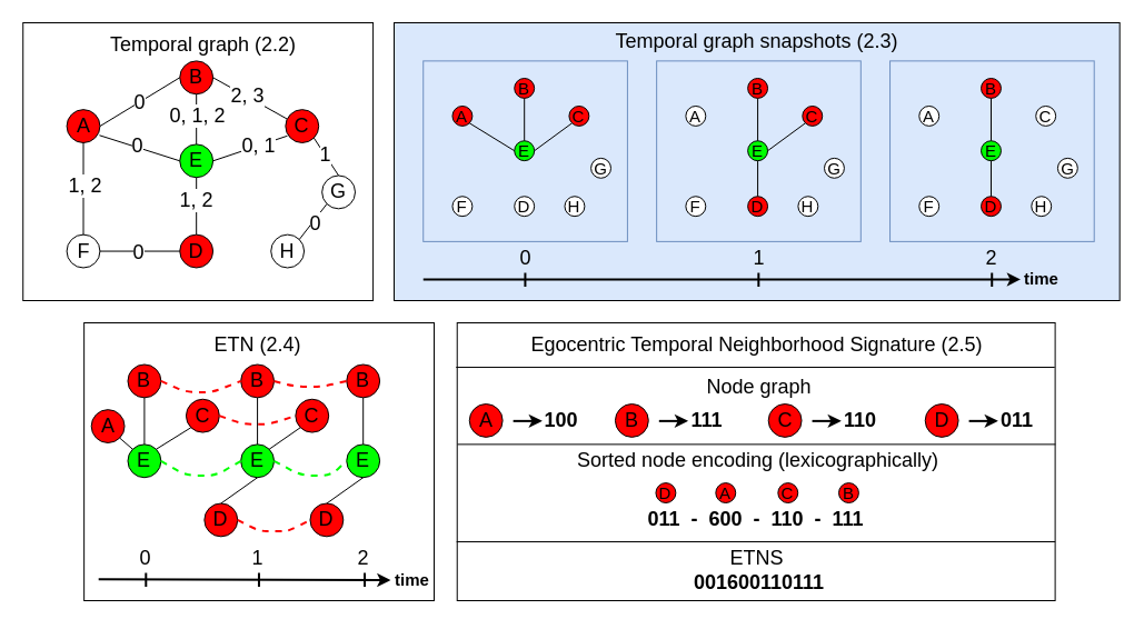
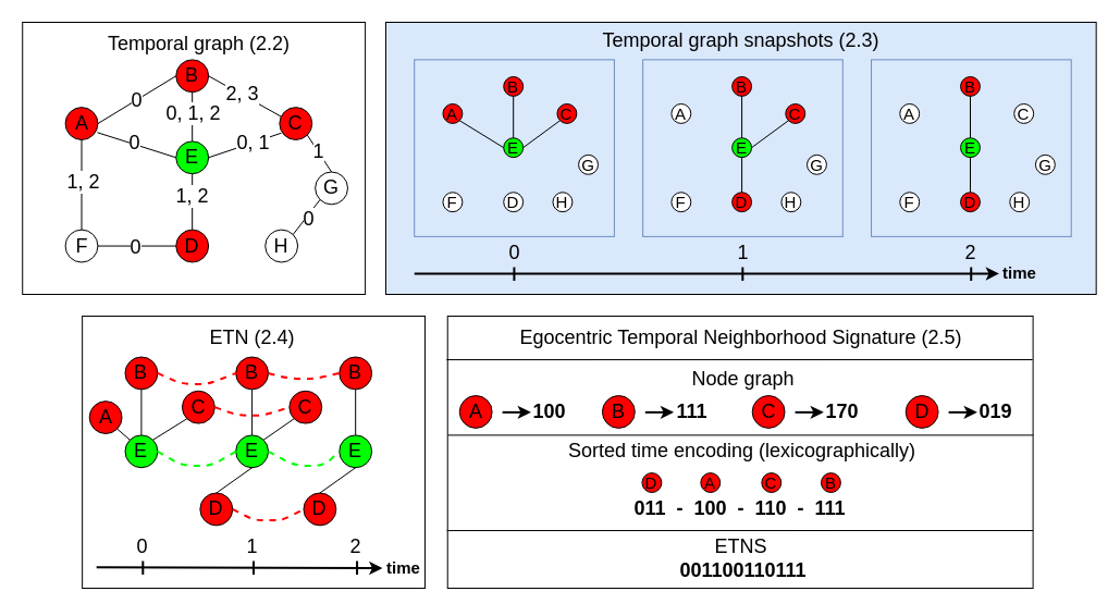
- <mxCell id="104" value="&lt;font style=&quot;font-size: 18px;&quot;&gt;&lt;b&gt;110&lt;/b&gt;&lt;/font&gt;" style="text;html=1;align=center;verticalAlign=middle;resizable=0;points=[];autosize=1;strokeColor=none;fillColor=none;fontSize=13;" parent="1" vertex="1"><mxGeometry x="747.572" y="357.885" width="50" height="40" as="geometry" /></mxCell>
+ <mxCell id="104" value="&lt;font style=&quot;font-size: 18px;&quot;&gt;&lt;b&gt;170&lt;/b&gt;&lt;/font&gt;" style="text;html=1;align=center;verticalAlign=middle;resizable=0;points=[];autosize=1;strokeColor=none;fillColor=none;fontSize=13;" parent="1" vertex="1"><mxGeometry x="747.572" y="357.885" width="50" height="40" as="geometry" /></mxCell>
- <mxCell id="107" value="&lt;font style=&quot;font-size: 18px;&quot;&gt;&lt;b&gt;011&lt;/b&gt;&lt;/font&gt;" style="text;html=1;align=center;verticalAlign=middle;resizable=0;points=[];autosize=1;strokeColor=none;fillColor=none;fontSize=13;" parent="1" vertex="1"><mxGeometry x="888.91" y="357.965" width="50" height="40" as="geometry" /></mxCell>
+ <mxCell id="107" value="&lt;font style=&quot;font-size: 18px;&quot;&gt;&lt;b&gt;019&lt;/b&gt;&lt;/font&gt;" style="text;html=1;align=center;verticalAlign=middle;resizable=0;points=[];autosize=1;strokeColor=none;fillColor=none;fontSize=13;" parent="1" vertex="1"><mxGeometry x="888.91" y="357.965" width="50" height="40" as="geometry" /></mxCell>
- <mxCell id="110" value="&lt;font style=&quot;font-size: 18px;&quot;&gt;Sorted node encoding (lexicographically)&lt;/font&gt;" style="text;html=1;align=center;verticalAlign=middle;resizable=0;points=[];autosize=1;strokeColor=none;fillColor=none;fontSize=13;" parent="1" vertex="1"><mxGeometry x="506.091" y="394.09" width="350" height="40" as="geometry" /></mxCell>
+ <mxCell id="110" value="&lt;font style=&quot;font-size: 18px;&quot;&gt;Sorted time encoding (lexicographically)&lt;/font&gt;" style="text;html=1;align=center;verticalAlign=middle;resizable=0;points=[];autosize=1;strokeColor=none;fillColor=none;fontSize=13;" parent="1" vertex="1"><mxGeometry x="506.091" y="394.09" width="350" height="40" as="geometry" /></mxCell>
- <mxCell id="113" value="&lt;font style=&quot;font-size: 18px;&quot;&gt;&lt;b&gt;011&amp;nbsp; -&amp;nbsp; 600&amp;nbsp; -&amp;nbsp; 110&amp;nbsp; -&amp;nbsp; 111&lt;/b&gt;&lt;/font&gt;" style="text;html=1;align=center;verticalAlign=middle;resizable=0;points=[];autosize=1;strokeColor=none;fillColor=none;fontSize=13;" parent="1" vertex="1"><mxGeometry x="568.995" y="447" width="220" height="40" as="geometry" /></mxCell>
+ <mxCell id="113" value="&lt;font style=&quot;font-size: 18px;&quot;&gt;&lt;b&gt;011&amp;nbsp; -&amp;nbsp; 100&amp;nbsp; -&amp;nbsp; 110&amp;nbsp; -&amp;nbsp; 111&lt;/b&gt;&lt;/font&gt;" style="text;html=1;align=center;verticalAlign=middle;resizable=0;points=[];autosize=1;strokeColor=none;fillColor=none;fontSize=13;" parent="1" vertex="1"><mxGeometry x="568.995" y="447" width="220" height="40" as="geometry" /></mxCell>
- <mxCell id="119" value="&lt;font style=&quot;font-size: 18px;&quot;&gt;&lt;b&gt;001600110111&lt;/b&gt;&lt;/font&gt;" style="text;html=1;align=center;verticalAlign=middle;resizable=0;points=[];autosize=1;strokeColor=none;fillColor=none;labelBorderColor=none;textShadow=0;fontSize=13;" parent="1" vertex="1"><mxGeometry x="611.973" y="504" width="140" height="40" as="geometry" /></mxCell>
+ <mxCell id="119" value="&lt;font style=&quot;font-size: 18px;&quot;&gt;&lt;b&gt;001100110111&lt;/b&gt;&lt;/font&gt;" style="text;html=1;align=center;verticalAlign=middle;resizable=0;points=[];autosize=1;strokeColor=none;fillColor=none;labelBorderColor=none;textShadow=0;fontSize=13;" parent="1" vertex="1"><mxGeometry x="611.973" y="504" width="140" height="40" as="geometry" /></mxCell>
